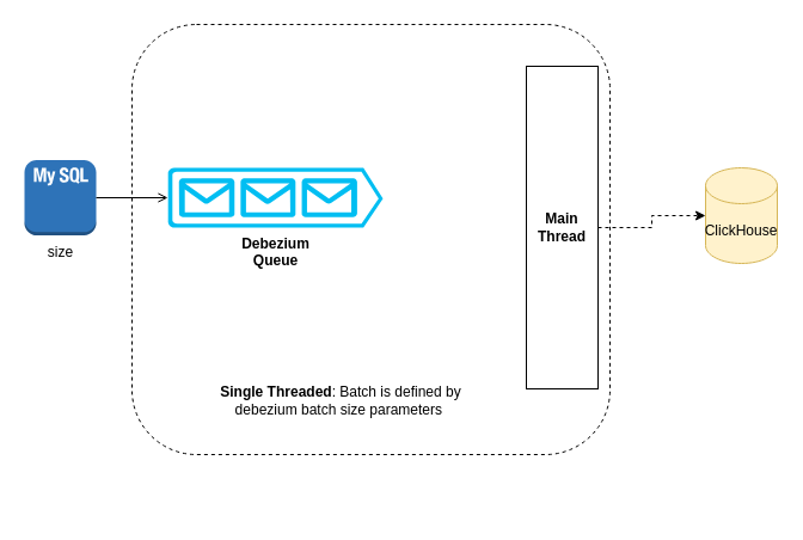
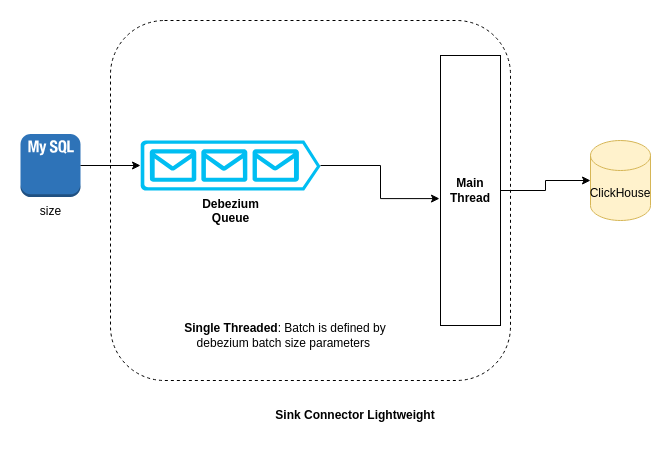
- <mxCell id="5" style="edgeStyle=orthogonalEdgeStyle;rounded=0;orthogonalLoop=1;jettySize=auto;html=1;entryX=0;entryY=0.5;entryDx=0;entryDy=0;entryPerimeter=0;endArrow=open;" edge="1" parent="1" source="2" target="4"><mxGeometry relative="1" as="geometry" /></mxCell>
+ <mxCell id="5" style="edgeStyle=orthogonalEdgeStyle;rounded=0;orthogonalLoop=1;jettySize=auto;html=1;entryX=0;entryY=0.5;entryDx=0;entryDy=0;entryPerimeter=0;" edge="1" parent="1" source="2" target="4"><mxGeometry relative="1" as="geometry" /></mxCell>
+ <mxCell id="8" style="edgeStyle=orthogonalEdgeStyle;rounded=0;orthogonalLoop=1;jettySize=auto;html=1;entryX=-0.017;entryY=0.53;entryDx=0;entryDy=0;entryPerimeter=0;" edge="1" parent="1" source="4" target="7"><mxGeometry relative="1" as="geometry" /></mxCell>
- <mxCell id="10" style="edgeStyle=orthogonalEdgeStyle;rounded=0;orthogonalLoop=1;jettySize=auto;html=1;entryX=0;entryY=0.5;entryDx=0;entryDy=0;entryPerimeter=0;dashed=1;" edge="1" parent="1" source="7" target="6"><mxGeometry relative="1" as="geometry" /></mxCell>
+ <mxCell id="10" style="edgeStyle=orthogonalEdgeStyle;rounded=0;orthogonalLoop=1;jettySize=auto;html=1;entryX=0;entryY=0.5;entryDx=0;entryDy=0;entryPerimeter=0;" edge="1" parent="1" source="7" target="6"><mxGeometry relative="1" as="geometry" /></mxCell>
+ <mxCell id="9" value="&lt;b&gt;Sink Connector Lightweight&lt;/b&gt;" style="text;html=1;align=center;verticalAlign=middle;whiteSpace=wrap;rounded=0;" vertex="1" parent="1"><mxGeometry x="260" y="400" width="190" height="30" as="geometry" /></mxCell>
